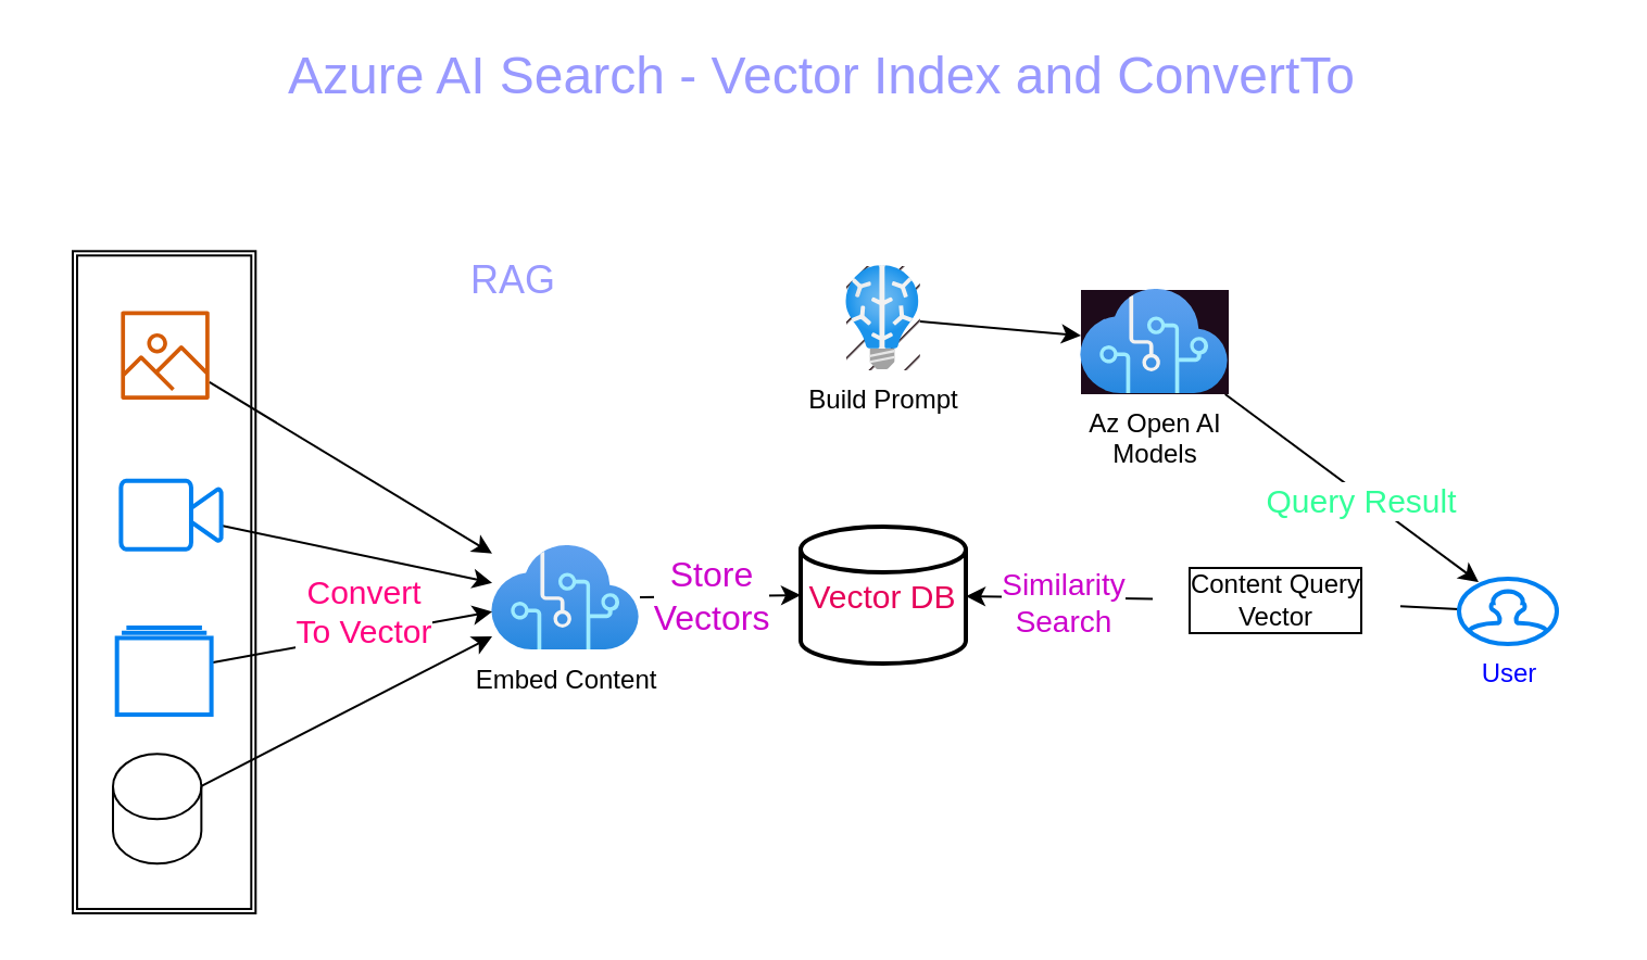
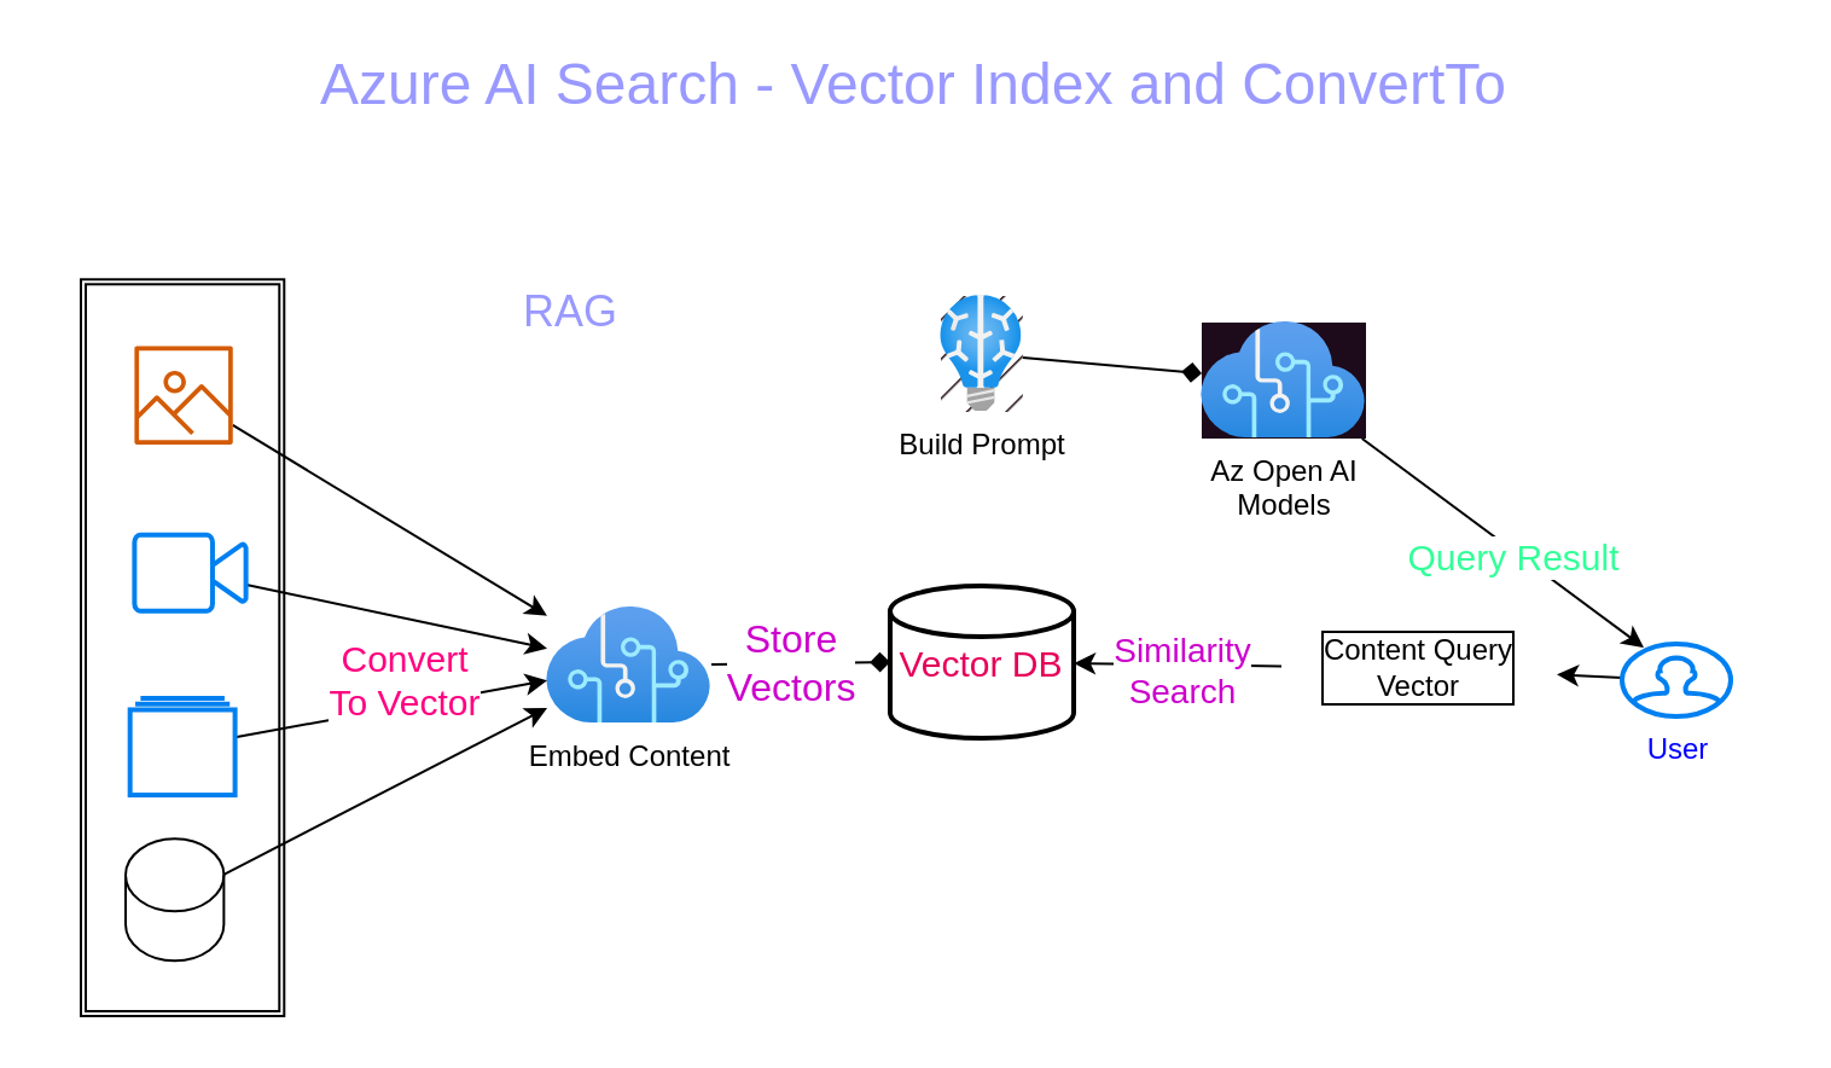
- <mxCell id="13" value="" style="edgeStyle=none;html=1;" edge="1" parent="1" source="14" target="17"><mxGeometry relative="1" as="geometry" /></mxCell>
+ <mxCell id="13" value="" style="edgeStyle=none;html=1;endArrow=diamond;" edge="1" parent="1" source="14" target="17"><mxGeometry relative="1" as="geometry" /></mxCell>
- <mxCell id="2" style="edgeStyle=none;html=1;entryX=0;entryY=0.5;entryDx=0;entryDy=0;entryPerimeter=0;" edge="1" parent="1" source="4" target="10"><mxGeometry relative="1" as="geometry" /></mxCell>
+ <mxCell id="2" style="edgeStyle=none;html=1;entryX=0;entryY=0.5;entryDx=0;entryDy=0;entryPerimeter=0;endArrow=diamond;" edge="1" parent="1" source="4" target="10"><mxGeometry relative="1" as="geometry" /></mxCell>
- <mxCell id="11" value="" style="edgeStyle=none;html=1;endArrow=none;" edge="1" parent="1" source="12" target="20"><mxGeometry relative="1" as="geometry" /></mxCell>
+ <mxCell id="11" value="" style="edgeStyle=none;html=1;" edge="1" parent="1" source="12" target="20"><mxGeometry relative="1" as="geometry" /></mxCell>
